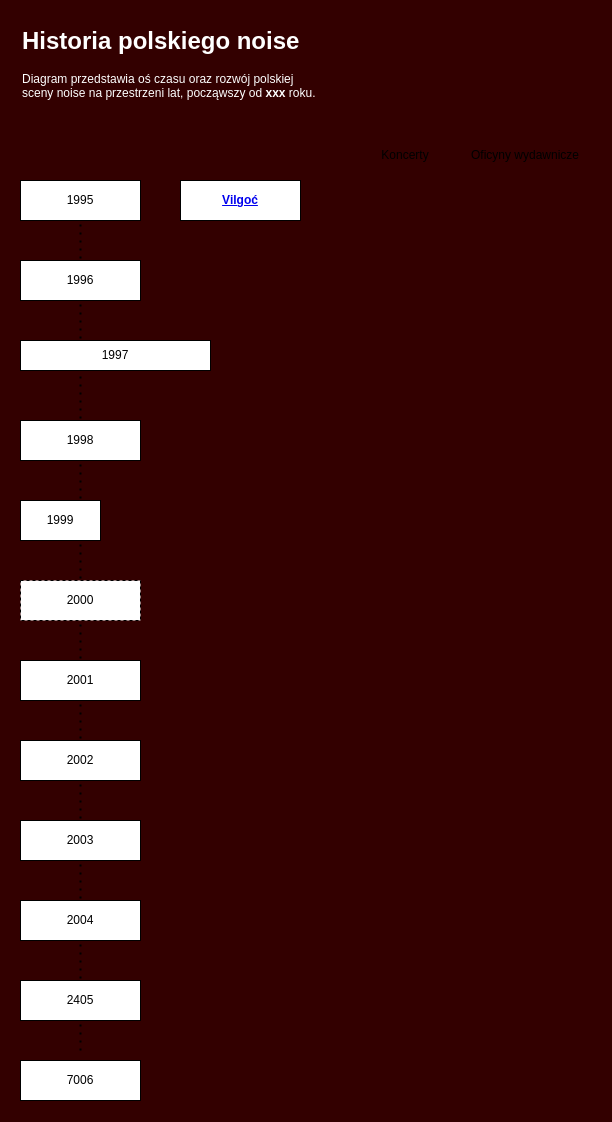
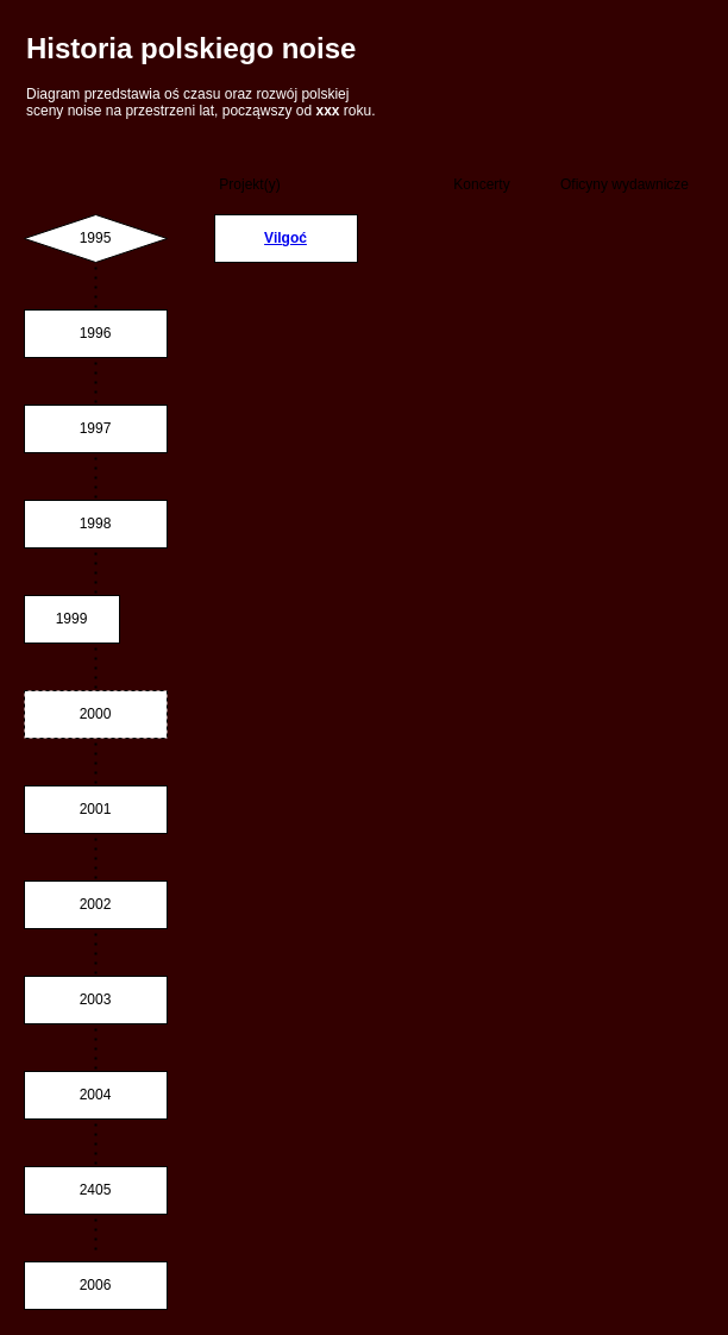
+ <mxCell id="17" value="Projekt(y)" style="text;html=1;align=center;verticalAlign=middle;whiteSpace=wrap;rounded=0;" parent="1" vertex="1"><mxGeometry x="180" y="140" width="60" height="30" as="geometry" /></mxCell>
- <mxCell id="4" value="1995" style="rounded=0;whiteSpace=wrap;html=1;" parent="1" vertex="1"><mxGeometry y="180" width="120" height="40" as="geometry" x="20" /></mxCell>
+ <mxCell id="4" value="1995" style="rhombus;whiteSpace=wrap;html=1;" parent="1" vertex="1"><mxGeometry y="180" width="120" height="40" as="geometry" x="20" /></mxCell>
- <mxCell id="6" value="1997" style="rounded=0;whiteSpace=wrap;html=1;" parent="1" vertex="1"><mxGeometry x="20" y="340" width="190" height="30" as="geometry" /></mxCell>
+ <mxCell id="6" value="1997" style="rounded=0;whiteSpace=wrap;html=1;" parent="1" vertex="1"><mxGeometry y="340" width="120" height="40" as="geometry" x="20" /></mxCell>
- <mxCell id="15" value="7006" style="rounded=0;whiteSpace=wrap;html=1;" parent="1" vertex="1"><mxGeometry y="1060" width="120" height="40" as="geometry" x="20" /></mxCell>
+ <mxCell id="15" value="2006" style="rounded=0;whiteSpace=wrap;html=1;" parent="1" vertex="1"><mxGeometry y="1060" width="120" height="40" as="geometry" x="20" /></mxCell>
